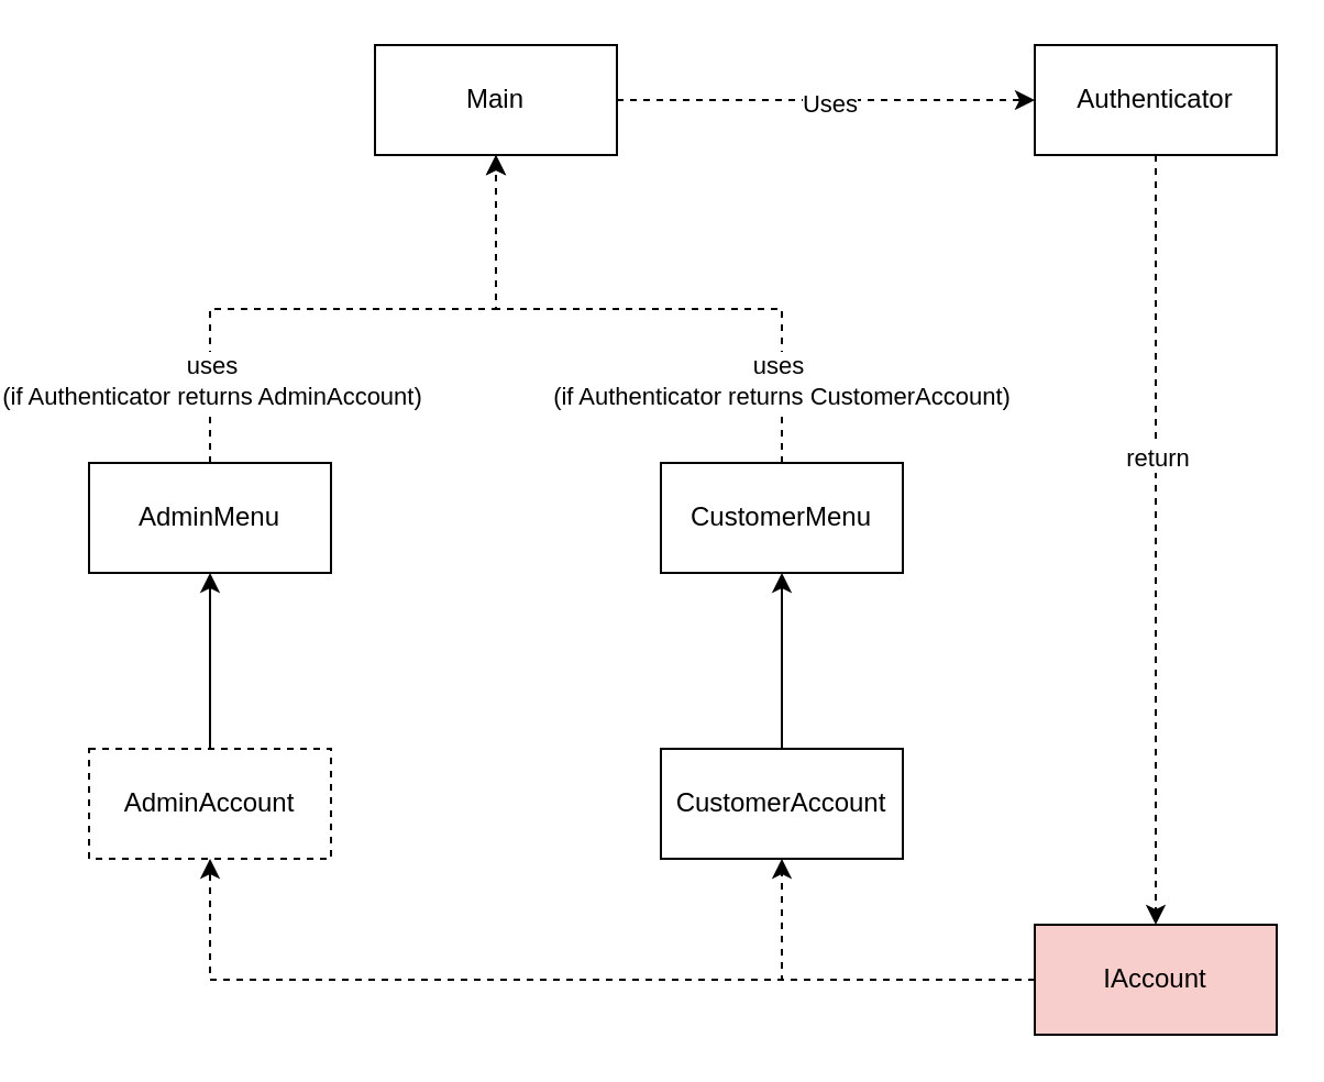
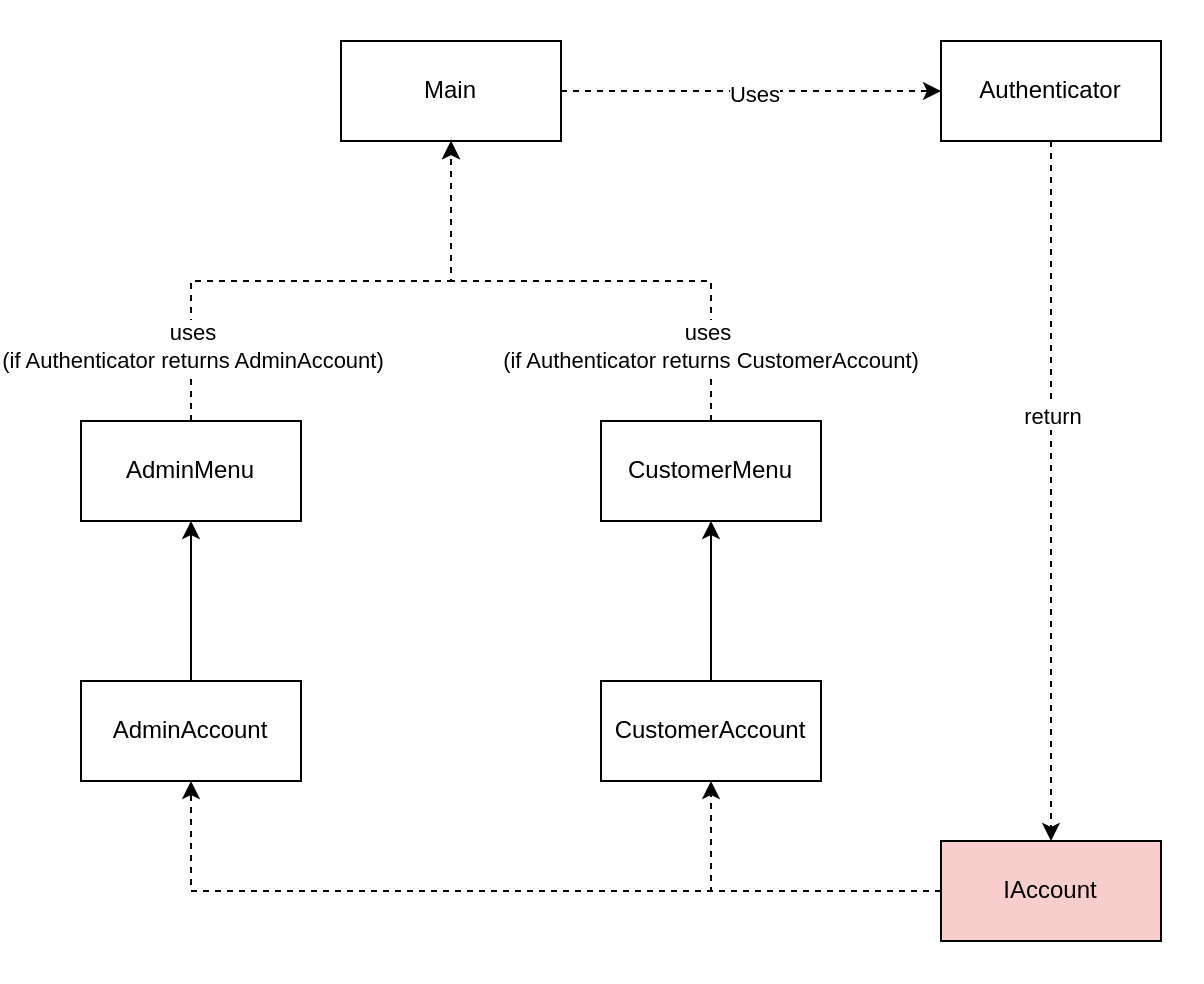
- <mxCell id="20" value="AdminAccount" style="html=1;whiteSpace=wrap;dashed=1;" vertex="1" parent="1"><mxGeometry x="20" y="340" width="110" height="50" as="geometry" /></mxCell>
+ <mxCell id="20" value="AdminAccount" style="html=1;whiteSpace=wrap;" vertex="1" parent="1"><mxGeometry x="20" y="340" width="110" height="50" as="geometry" /></mxCell>
